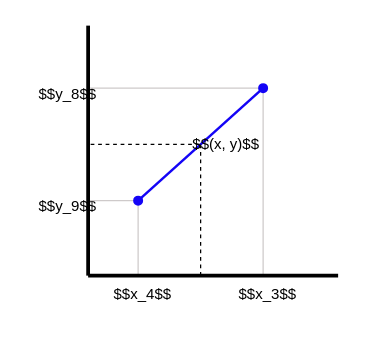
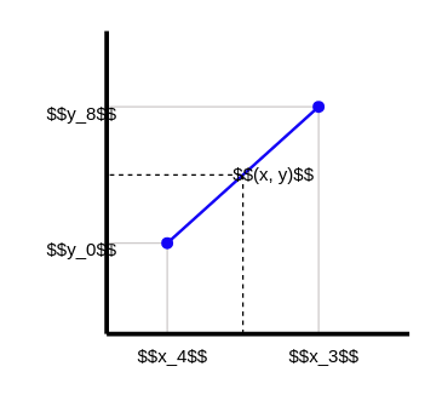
- <mxCell id="3" value="$$y_9$$&lt;span style=&quot;background-color: initial;&quot;&gt;&amp;nbsp;&lt;/span&gt;" style="text;html=1;align=center;verticalAlign=middle;resizable=0;points=[];autosize=1;strokeColor=none;fillColor=none;" vertex="1" parent="1"><mxGeometry x="20" y="150" width="70" height="30" as="geometry" /></mxCell>
+ <mxCell id="3" value="$$y_0$$&lt;span style=&quot;background-color: initial;&quot;&gt;&amp;nbsp;&lt;/span&gt;" style="text;html=1;align=center;verticalAlign=middle;resizable=0;points=[];autosize=1;strokeColor=none;fillColor=none;" vertex="1" parent="1"><mxGeometry x="20" y="150" width="70" height="30" as="geometry" /></mxCell>
